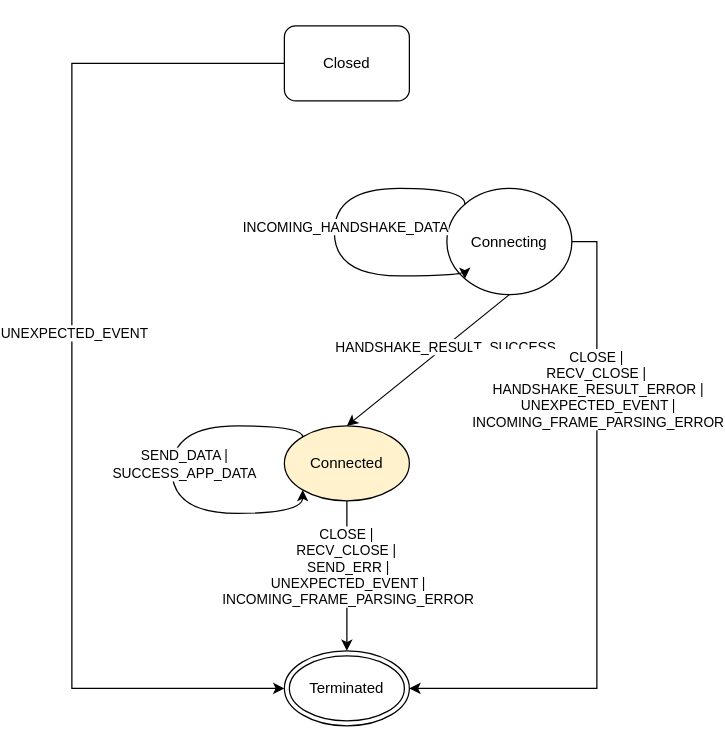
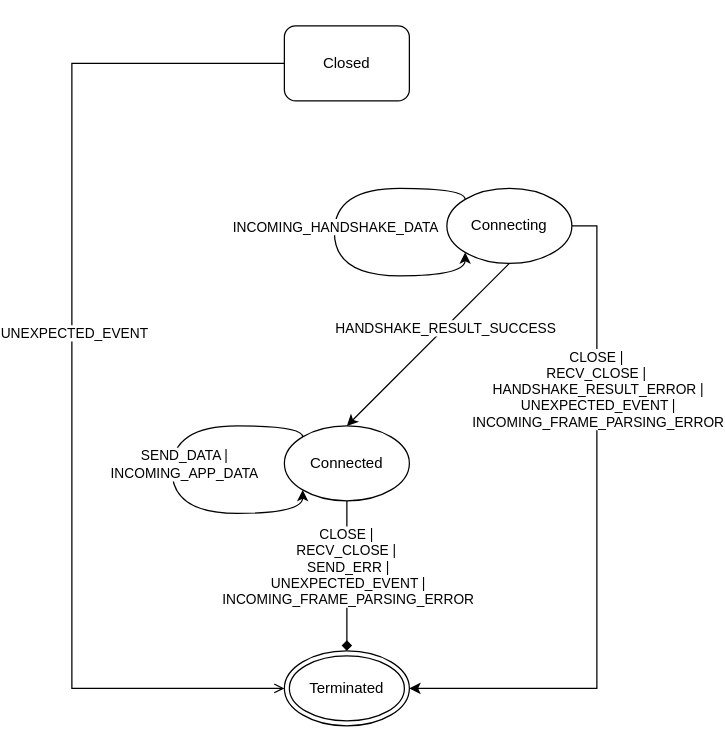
- <mxCell id="9" value="Connecting" style="ellipse;whiteSpace=wrap;html=1;" vertex="1" parent="1"><mxGeometry x="320" y="150" width="100" height="85" as="geometry" /></mxCell>
+ <mxCell id="9" value="Connecting" style="ellipse;whiteSpace=wrap;html=1;" vertex="1" parent="1"><mxGeometry x="320" y="150" width="100" height="60" as="geometry" /></mxCell>
- <mxCell id="12" value="Connected" style="ellipse;whiteSpace=wrap;html=1;fillColor=#fff2cc;" vertex="1" parent="1"><mxGeometry x="190" y="340" width="100" height="60" as="geometry" /></mxCell>
+ <mxCell id="12" value="Connected" style="ellipse;whiteSpace=wrap;html=1;" vertex="1" parent="1"><mxGeometry x="190" y="340" width="100" height="60" as="geometry" /></mxCell>
- <mxCell id="17" value="SEND_DATA |&lt;br&gt;SUCCESS_APP_DATA" style="edgeLabel;html=1;align=center;verticalAlign=middle;resizable=0;points=[];" vertex="1" connectable="0" parent="1"><mxGeometry x="109.997" y="370" as="geometry" /></mxCell>
+ <mxCell id="17" value="SEND_DATA |&lt;br&gt;INCOMING_APP_DATA" style="edgeLabel;html=1;align=center;verticalAlign=middle;resizable=0;points=[];" vertex="1" connectable="0" parent="1"><mxGeometry x="109.997" y="370" as="geometry" /></mxCell>
- <mxCell id="10" style="edgeStyle=none;rounded=0;orthogonalLoop=1;jettySize=auto;html=1;exitX=0.5;exitY=1;exitDx=0;exitDy=0;entryX=0.5;entryY=0;entryDx=0;entryDy=0;" edge="1" parent="1" source="12" target="2"><mxGeometry relative="1" as="geometry" /></mxCell>
+ <mxCell id="10" style="edgeStyle=none;rounded=0;orthogonalLoop=1;jettySize=auto;html=1;exitX=0.5;exitY=1;exitDx=0;exitDy=0;entryX=0.5;entryY=0;entryDx=0;entryDy=0;endArrow=diamond;" edge="1" parent="1" source="12" target="2"><mxGeometry relative="1" as="geometry" /></mxCell>
- <mxCell id="3" style="edgeStyle=orthogonalEdgeStyle;rounded=0;orthogonalLoop=1;jettySize=auto;html=1;exitX=0;exitY=0.5;exitDx=0;exitDy=0;entryX=0;entryY=0.5;entryDx=0;entryDy=0;" edge="1" parent="1" source="5" target="2"><mxGeometry relative="1" as="geometry"><Array as="points"><mxPoint y="50" x="20" /><mxPoint y="550" x="20" /></Array></mxGeometry></mxCell>
+ <mxCell id="3" style="edgeStyle=orthogonalEdgeStyle;rounded=0;orthogonalLoop=1;jettySize=auto;html=1;exitX=0;exitY=0.5;exitDx=0;exitDy=0;entryX=0;entryY=0.5;entryDx=0;entryDy=0;endArrow=open;" edge="1" parent="1" source="5" target="2"><mxGeometry relative="1" as="geometry"><Array as="points"><mxPoint y="50" x="20" /><mxPoint y="550" x="20" /></Array></mxGeometry></mxCell>
